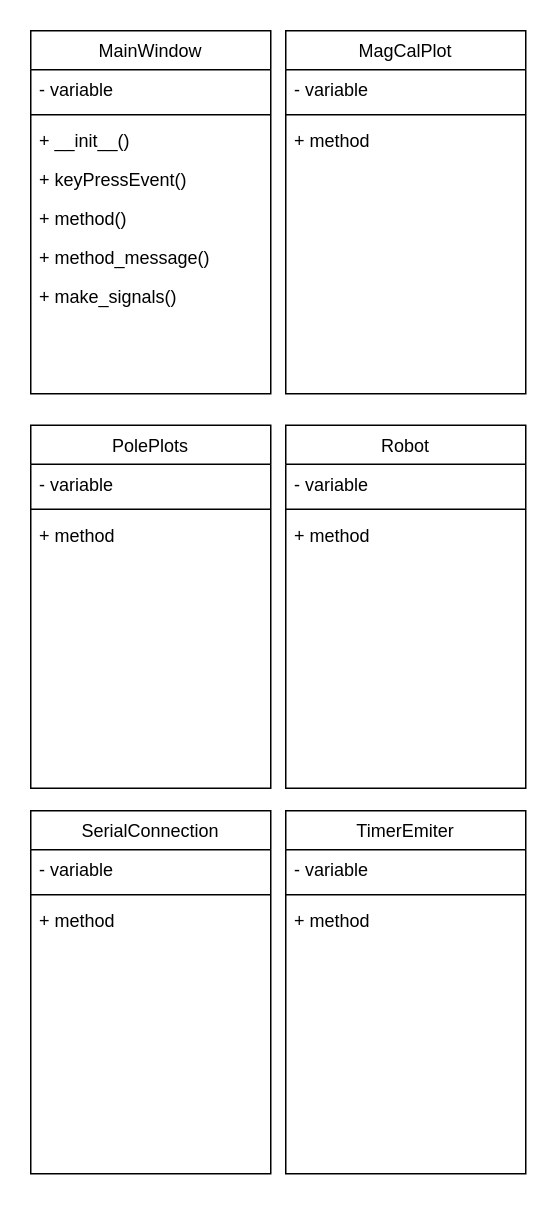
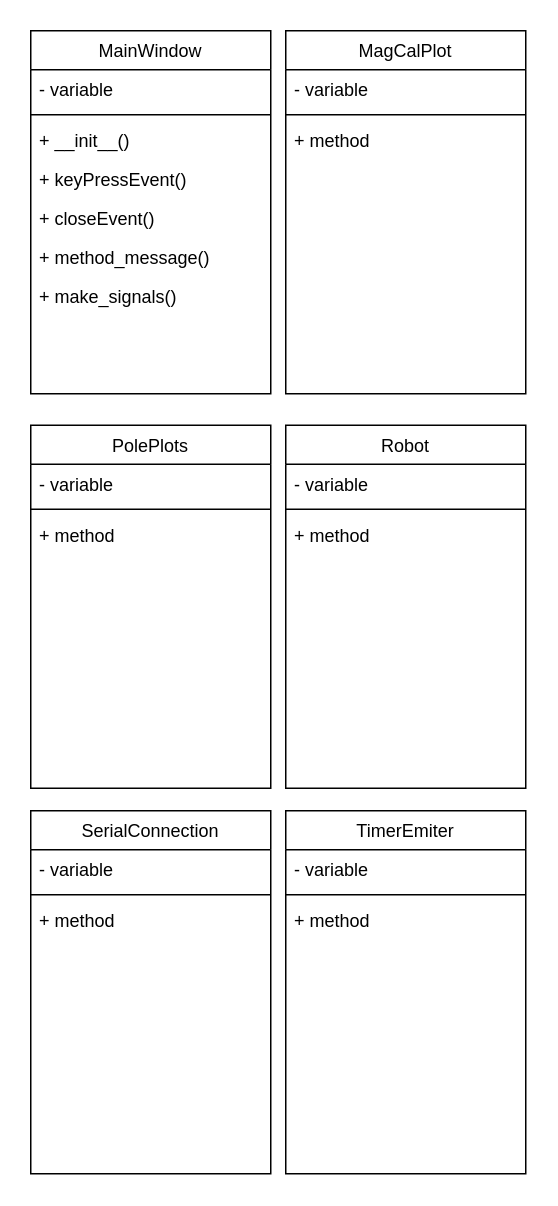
- <mxCell id="7" value="+ method()" style="text;align=left;verticalAlign=top;spacingLeft=4;spacingRight=4;overflow=hidden;rotatable=0;points=[[0,0.5],[1,0.5]];portConstraint=eastwest;" vertex="1" parent="2"><mxGeometry y="112" width="160" height="26" as="geometry" /></mxCell>
+ <mxCell id="7" value="+ closeEvent()" style="text;align=left;verticalAlign=top;spacingLeft=4;spacingRight=4;overflow=hidden;rotatable=0;points=[[0,0.5],[1,0.5]];portConstraint=eastwest;" vertex="1" parent="2"><mxGeometry y="112" width="160" height="26" as="geometry" /></mxCell>
